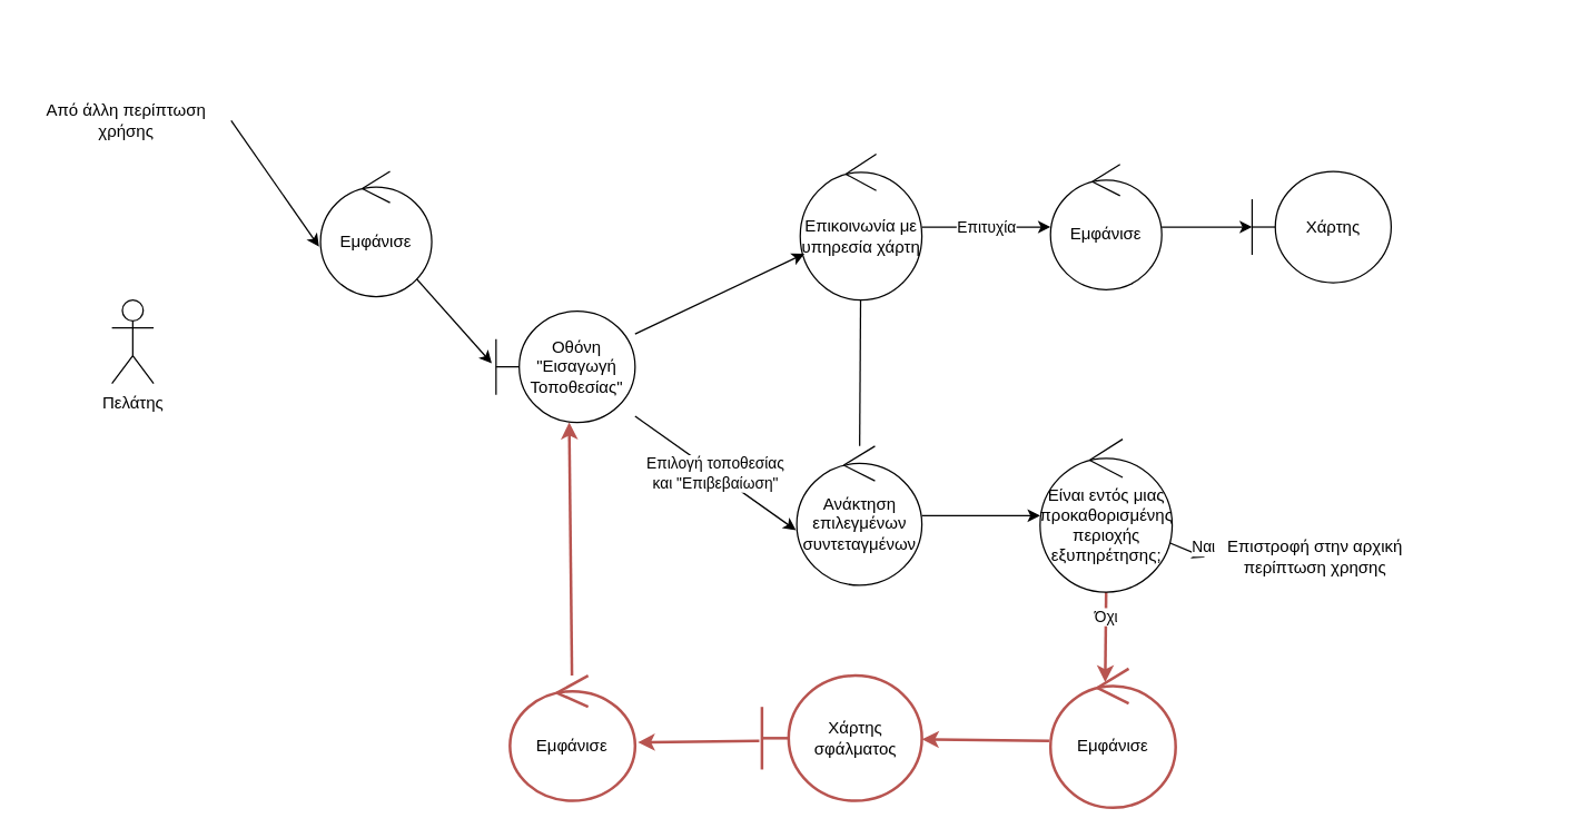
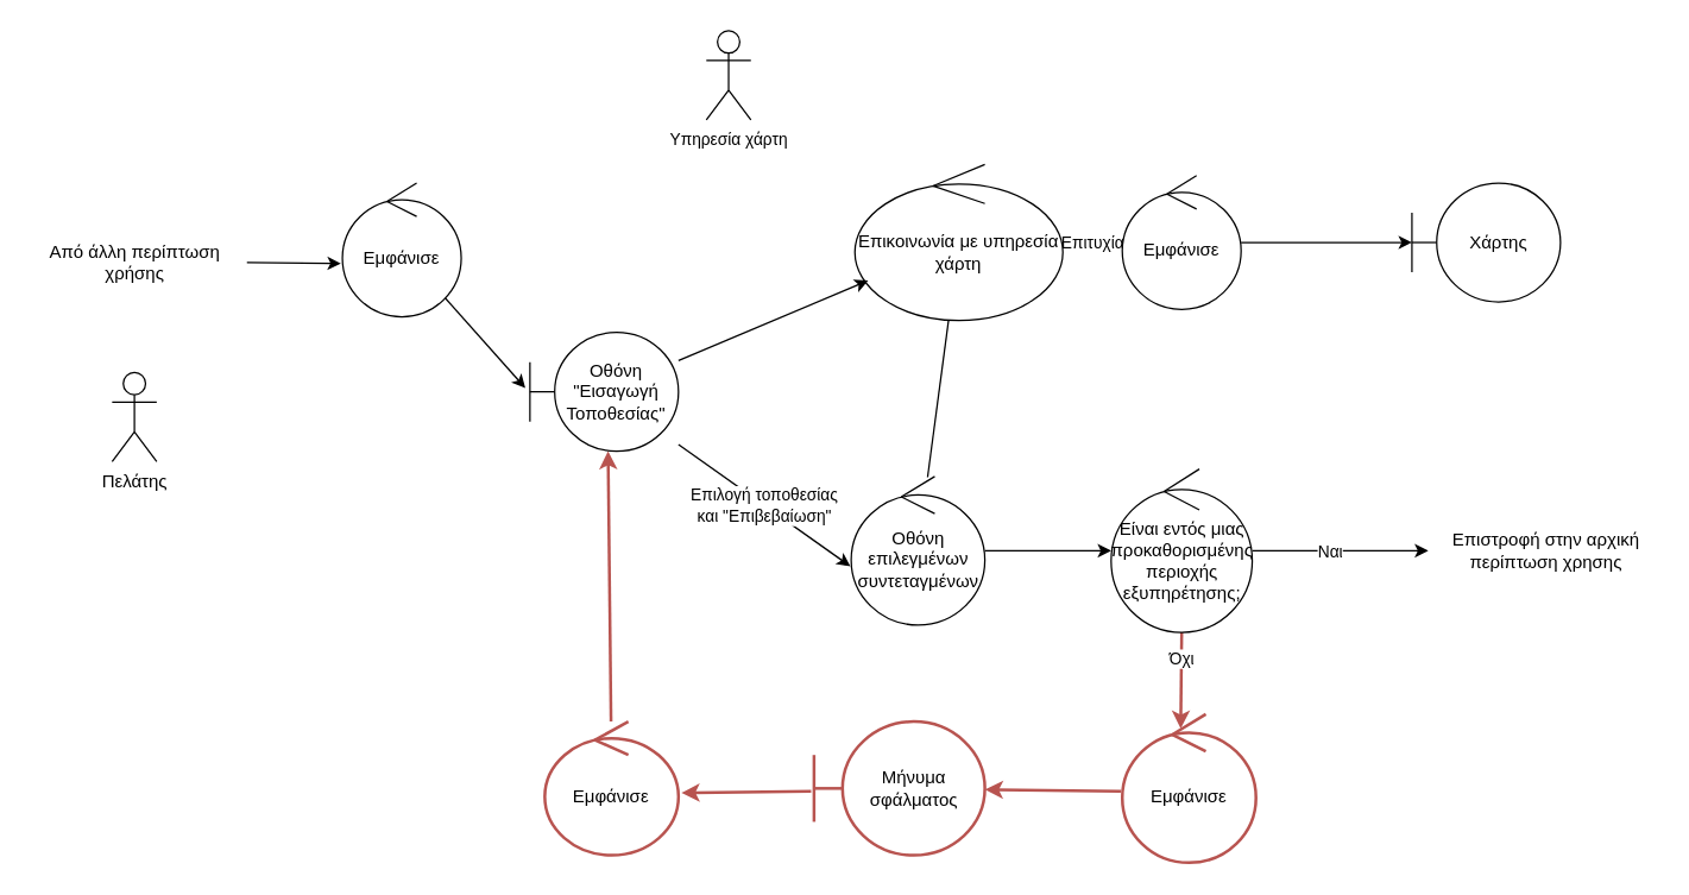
+ <mxCell id="23" value="Υπηρεσία χάρτη" style="shape=umlActor;verticalLabelPosition=bottom;verticalAlign=top;html=1;fontSize=11;" parent="1" vertex="1"><mxGeometry x="475" y="20" width="30" height="60" as="geometry" /></mxCell>
- <mxCell id="16" value="Από άλλη περίπτωση&lt;br&gt;χρήσης" style="text;html=1;align=center;verticalAlign=middle;resizable=0;points=[];autosize=1;strokeColor=none;fillColor=none;strokeWidth=2;" parent="1" vertex="1"><mxGeometry x="20" y="66" width="140" height="40" as="geometry" /></mxCell>
+ <mxCell id="16" value="Από άλλη περίπτωση&lt;br&gt;χρήσης" style="text;html=1;align=center;verticalAlign=middle;resizable=0;points=[];autosize=1;strokeColor=none;fillColor=none;strokeWidth=2;" parent="1" vertex="1"><mxGeometry x="20" y="156" width="140" height="40" as="geometry" /></mxCell>
- <mxCell id="7" value="Επικοινωνία με υπηρεσία χάρτη" style="ellipse;shape=umlControl;whiteSpace=wrap;html=1;strokeWidth=1;" parent="1" vertex="1"><mxGeometry x="575" y="110" width="87.5" height="105" as="geometry" /></mxCell>
+ <mxCell id="7" value="Επικοινωνία με υπηρεσία χάρτη" style="ellipse;shape=umlControl;whiteSpace=wrap;html=1;strokeWidth=1;" parent="1" vertex="1"><mxGeometry x="575" y="110" width="140" height="105" as="geometry" /></mxCell>
- <mxCell id="8" value="Χάρτης" style="shape=umlBoundary;whiteSpace=wrap;html=1;" parent="1" vertex="1"><mxGeometry x="900" y="122.5" width="100" height="80" as="geometry" /></mxCell>
+ <mxCell id="8" value="Χάρτης" style="shape=umlBoundary;whiteSpace=wrap;html=1;" parent="1" vertex="1"><mxGeometry x="950" y="122.5" width="100" height="80" as="geometry" /></mxCell>
- <mxCell id="3" value="Πελάτης" style="shape=umlActor;verticalLabelPosition=bottom;verticalAlign=top;html=1;" parent="1" vertex="1"><mxGeometry x="80" y="215" width="30" height="60" as="geometry" /></mxCell>
+ <mxCell id="3" value="Πελάτης" style="shape=umlActor;verticalLabelPosition=bottom;verticalAlign=top;html=1;" parent="1" vertex="1"><mxGeometry x="75" y="250" width="30" height="60" as="geometry" /></mxCell>
- <mxCell id="10" value="Ανάκτηση επιλεγμένων συντεταγμένων" style="ellipse;shape=umlControl;whiteSpace=wrap;html=1;" parent="1" vertex="1"><mxGeometry x="572.5" y="320" width="90" height="100" as="geometry" /></mxCell>
+ <mxCell id="10" value="Οθόνη επιλεγμένων συντεταγμένων" style="ellipse;shape=umlControl;whiteSpace=wrap;html=1;" parent="1" vertex="1"><mxGeometry x="572.5" y="320" width="90" height="100" as="geometry" /></mxCell>
- <mxCell id="24" value="Επιστροφή στην αρχική&lt;br&gt;περίπτωση χρησης" style="text;html=1;align=center;verticalAlign=middle;resizable=0;points=[];autosize=1;strokeColor=none;fillColor=none;" parent="1" vertex="1"><mxGeometry x="870" y="380" width="150" height="40" as="geometry" /></mxCell>
+ <mxCell id="24" value="Επιστροφή στην αρχική&lt;br&gt;περίπτωση χρησης" style="text;html=1;align=center;verticalAlign=middle;resizable=0;points=[];autosize=1;strokeColor=none;fillColor=none;" parent="1" vertex="1"><mxGeometry x="965" y="350" width="150" height="40" as="geometry" /></mxCell>
- <mxCell id="20" value="Χάρτης σφάλματος" style="shape=umlBoundary;whiteSpace=wrap;html=1;strokeWidth=2;strokeColor=#B85450;" parent="1" vertex="1"><mxGeometry x="547.5" y="485" width="115" height="90" as="geometry" /></mxCell>
+ <mxCell id="20" value="Μήνυμα σφάλματος" style="shape=umlBoundary;whiteSpace=wrap;html=1;strokeWidth=2;strokeColor=#B85450;" parent="1" vertex="1"><mxGeometry x="547.5" y="485" width="115" height="90" as="geometry" /></mxCell>
